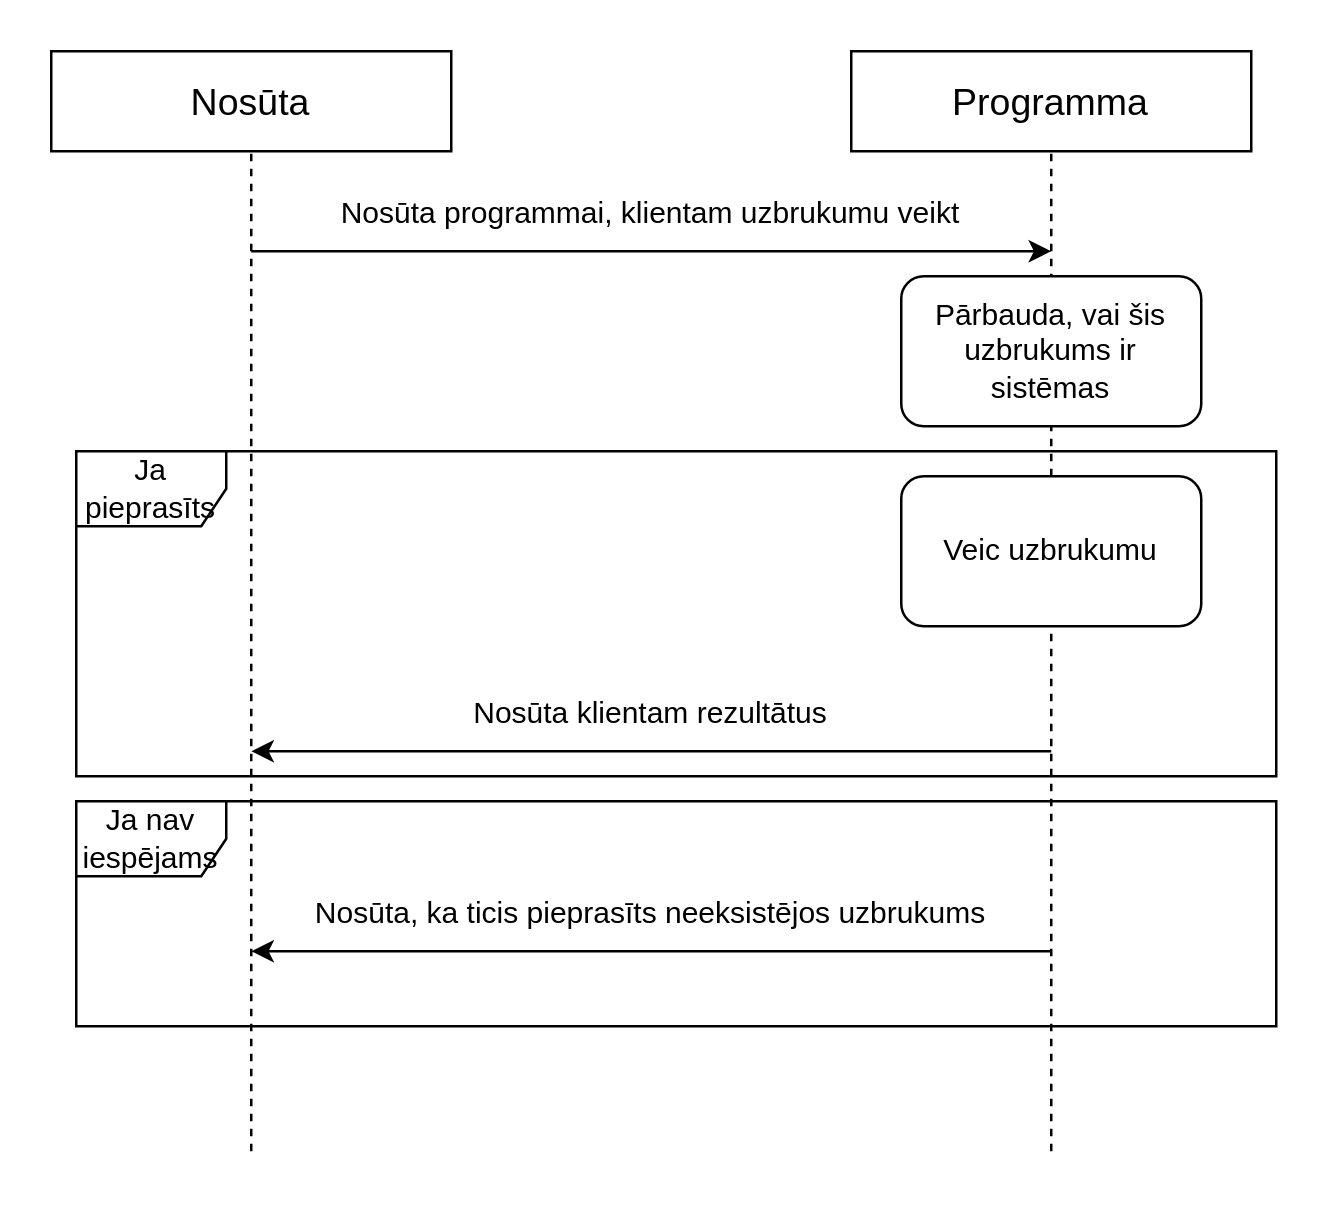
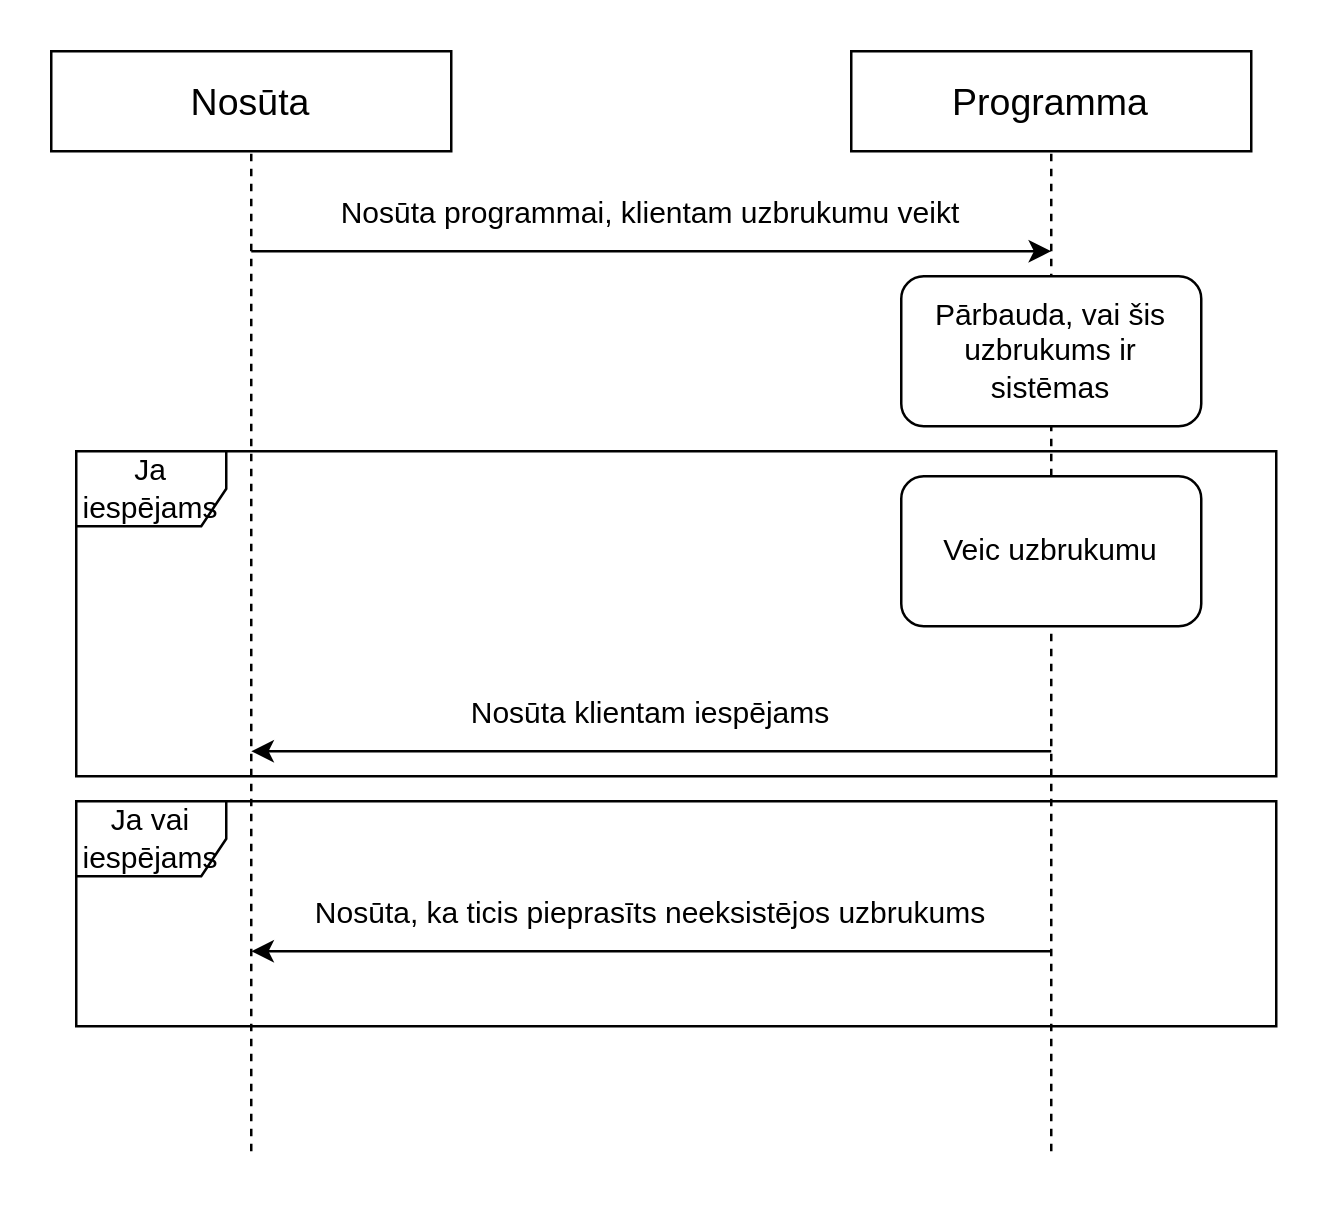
- <mxCell id="14" value="Ja pieprasīts" style="shape=umlFrame;whiteSpace=wrap;html=1;pointerEvents=0;" vertex="1" parent="1"><mxGeometry x="30" y="180" width="480" height="130" as="geometry" /></mxCell>
+ <mxCell id="14" value="Ja iespējams" style="shape=umlFrame;whiteSpace=wrap;html=1;pointerEvents=0;" vertex="1" parent="1"><mxGeometry x="30" y="180" width="480" height="130" as="geometry" /></mxCell>
- <mxCell id="18" value="Nosūta klientam rezultātus" style="text;html=1;align=center;verticalAlign=middle;whiteSpace=wrap;rounded=0;flipV=1;flipH=1;" vertex="1" parent="1"><mxGeometry x="100" y="270" width="320" height="30" as="geometry" /></mxCell>
+ <mxCell id="18" value="Nosūta klientam iespējams" style="text;html=1;align=center;verticalAlign=middle;whiteSpace=wrap;rounded=0;flipV=1;flipH=1;" vertex="1" parent="1"><mxGeometry x="100" y="270" width="320" height="30" as="geometry" /></mxCell>
- <mxCell id="19" value="Ja nav iespējams" style="shape=umlFrame;whiteSpace=wrap;html=1;pointerEvents=0;" vertex="1" parent="1"><mxGeometry x="30" y="320" width="480" height="90" as="geometry" /></mxCell>
+ <mxCell id="19" value="Ja vai iespējams" style="shape=umlFrame;whiteSpace=wrap;html=1;pointerEvents=0;" vertex="1" parent="1"><mxGeometry x="30" y="320" width="480" height="90" as="geometry" /></mxCell>
